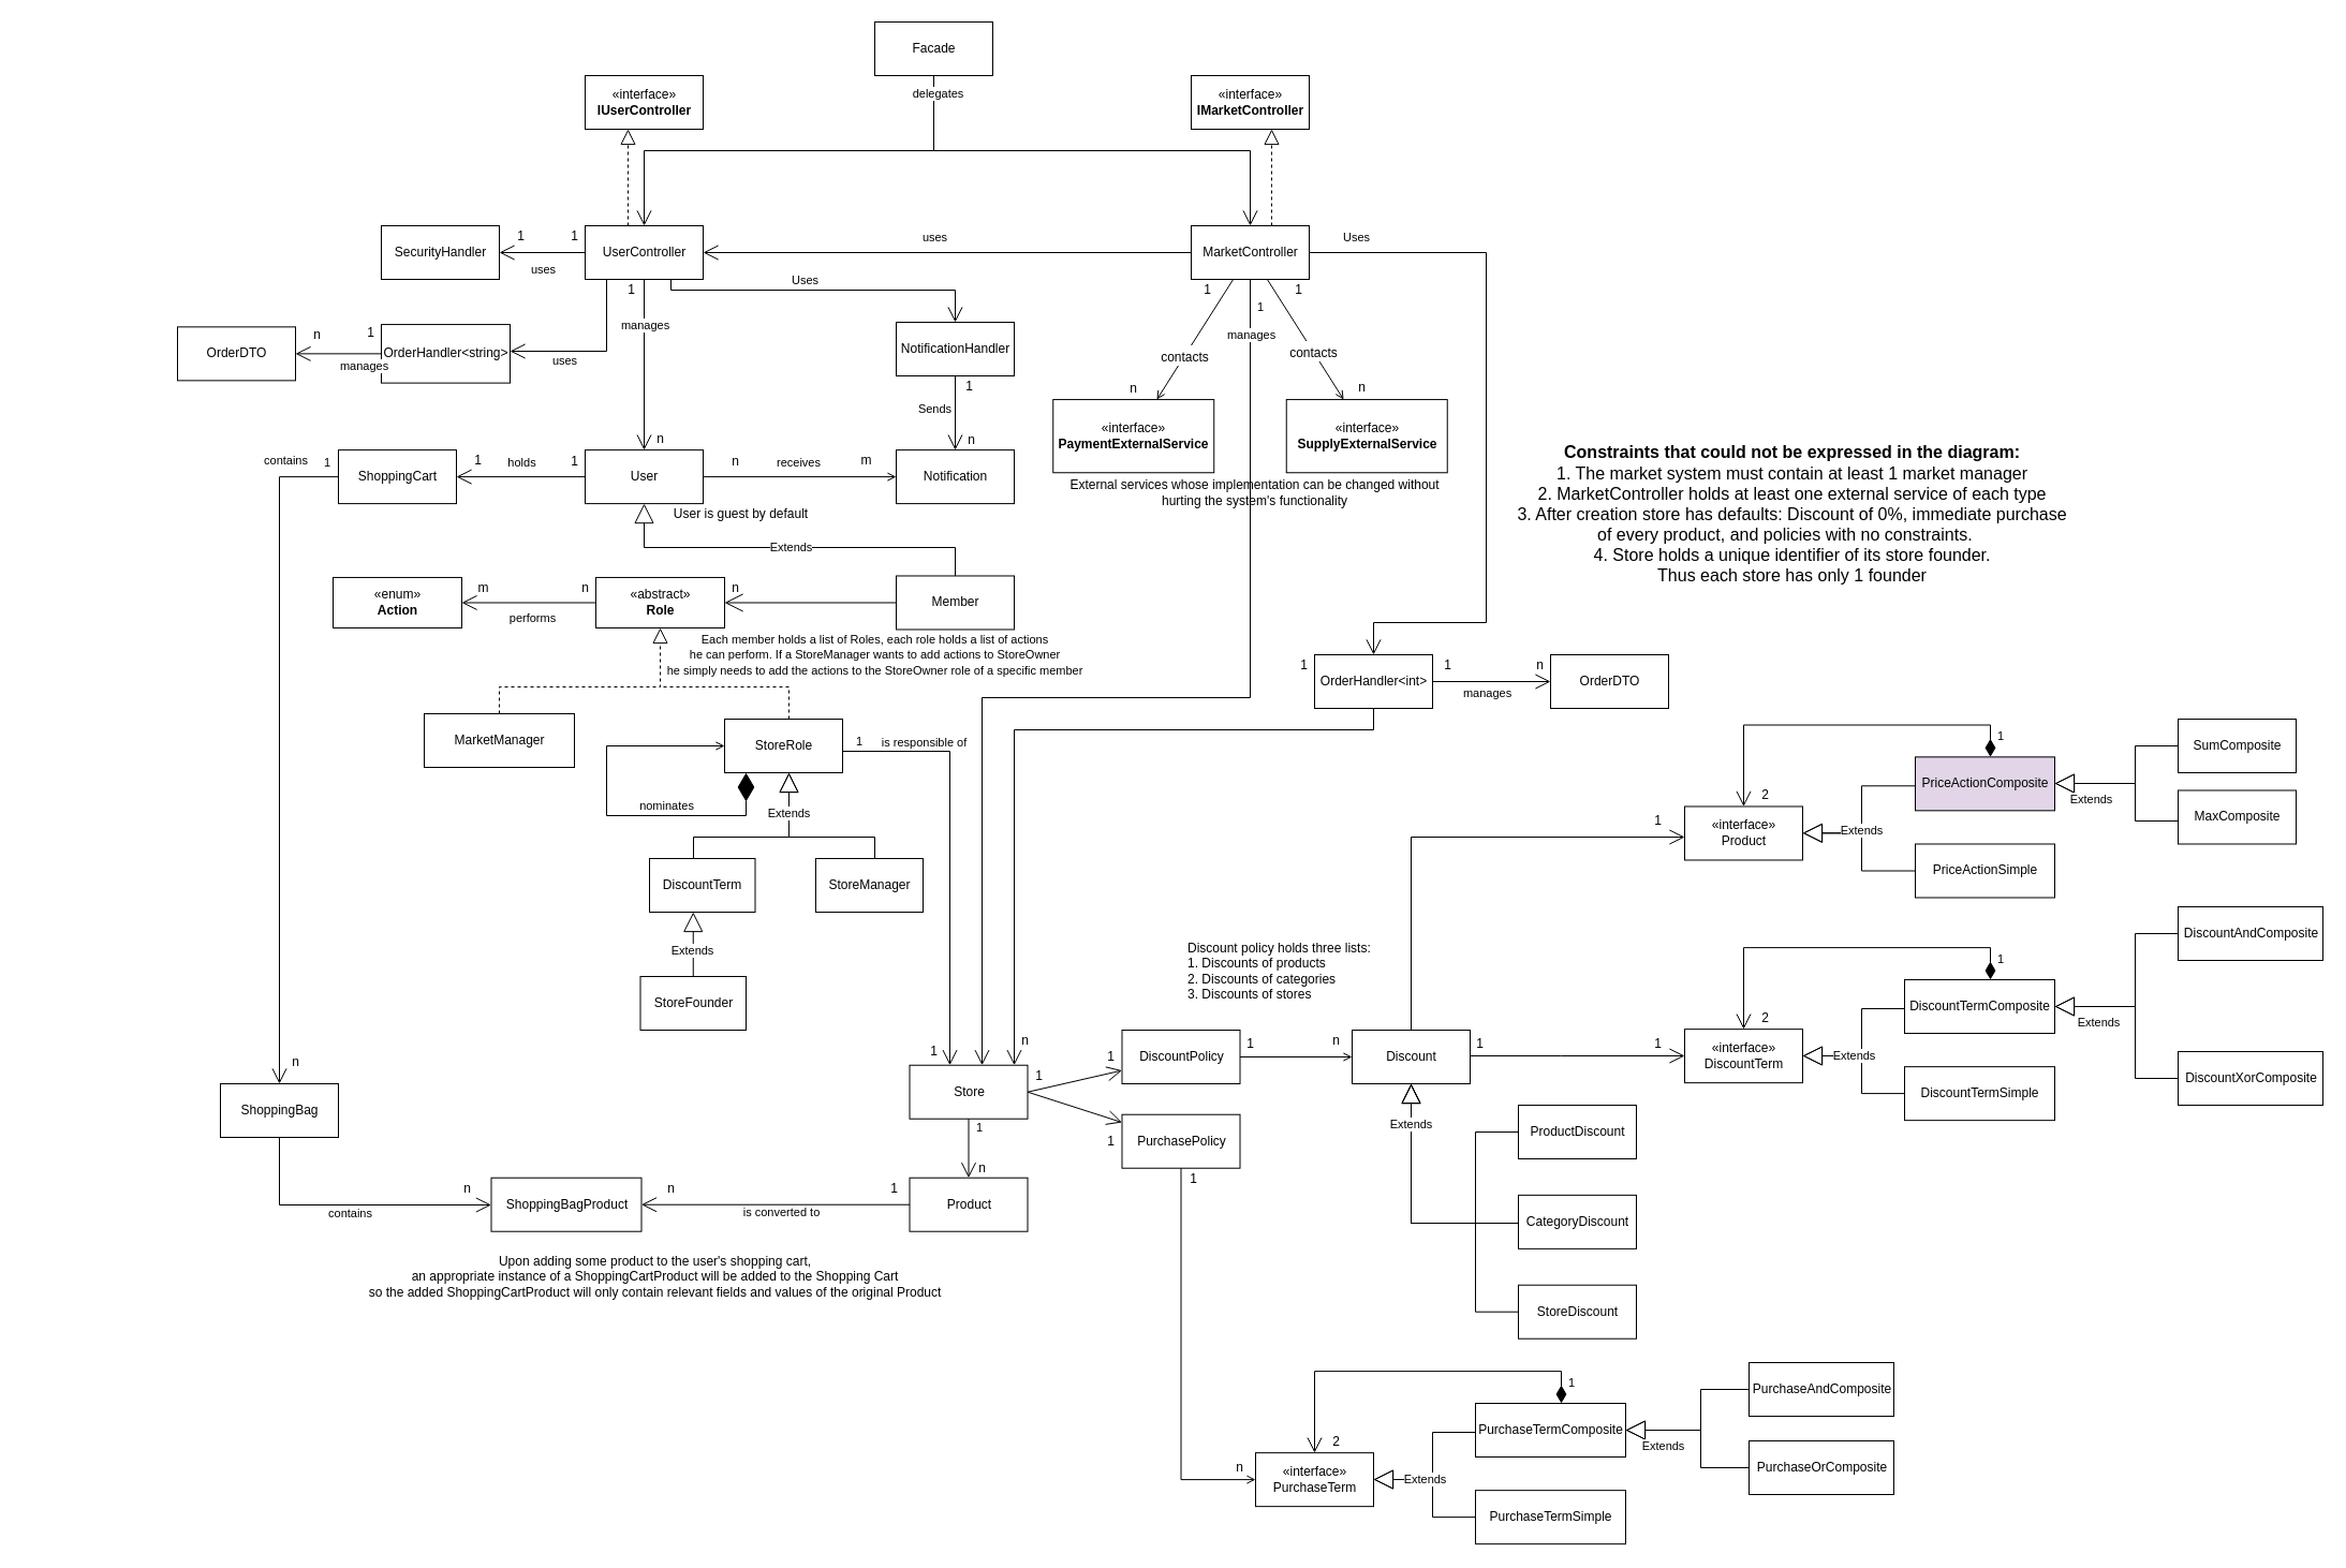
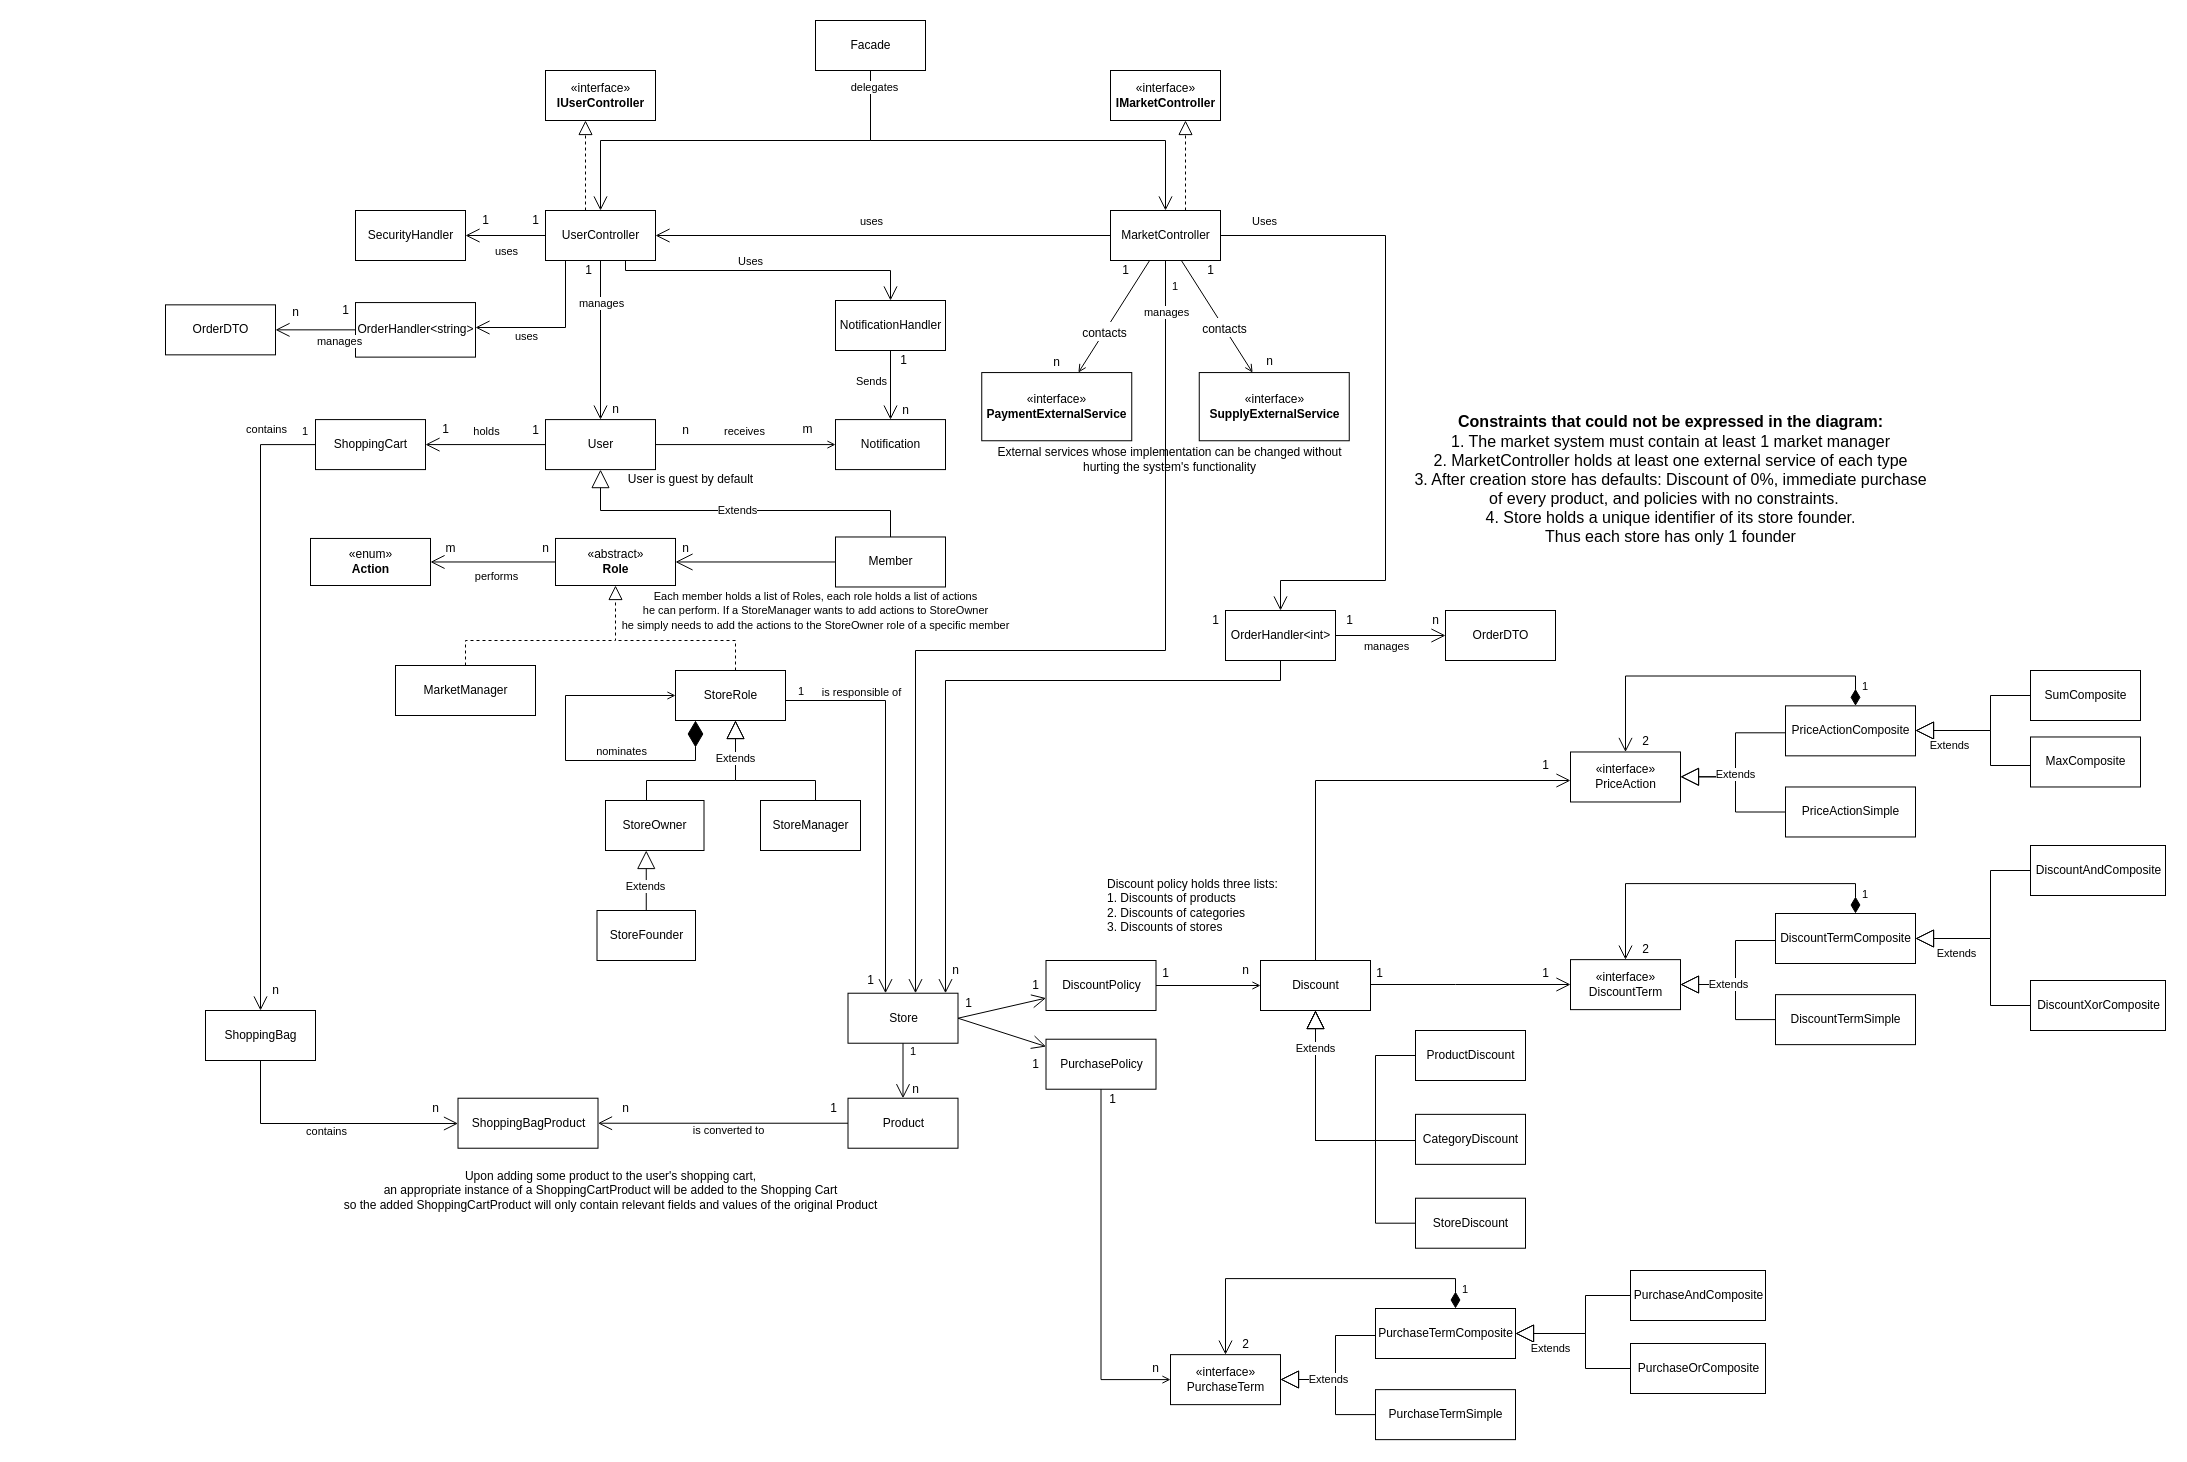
- <mxCell id="153" value="PriceActionComposite" style="html=1;fillColor=#e1d5e7;" vertex="1" parent="1"><mxGeometry x="1785" y="705.34" width="130" height="50" as="geometry" /></mxCell>
+ <mxCell id="153" value="PriceActionComposite" style="html=1;" vertex="1" parent="1"><mxGeometry x="1785" y="705.34" width="130" height="50" as="geometry" /></mxCell>
- <mxCell id="161" value="«interface»&lt;br&gt;Product" style="html=1;" vertex="1" parent="1"><mxGeometry x="1570" y="751.48" width="110" height="50" as="geometry" /></mxCell>
+ <mxCell id="161" value="«interface»&lt;br&gt;PriceAction" style="html=1;" vertex="1" parent="1"><mxGeometry x="1570" y="751.48" width="110" height="50" as="geometry" /></mxCell>
- <mxCell id="19" value="DiscountTerm" style="html=1;" parent="1" vertex="1"><mxGeometry x="605" y="800" width="98.5" height="50" as="geometry" /></mxCell>
+ <mxCell id="19" value="StoreOwner" style="html=1;" parent="1" vertex="1"><mxGeometry x="605" y="800" width="98.5" height="50" as="geometry" /></mxCell>
